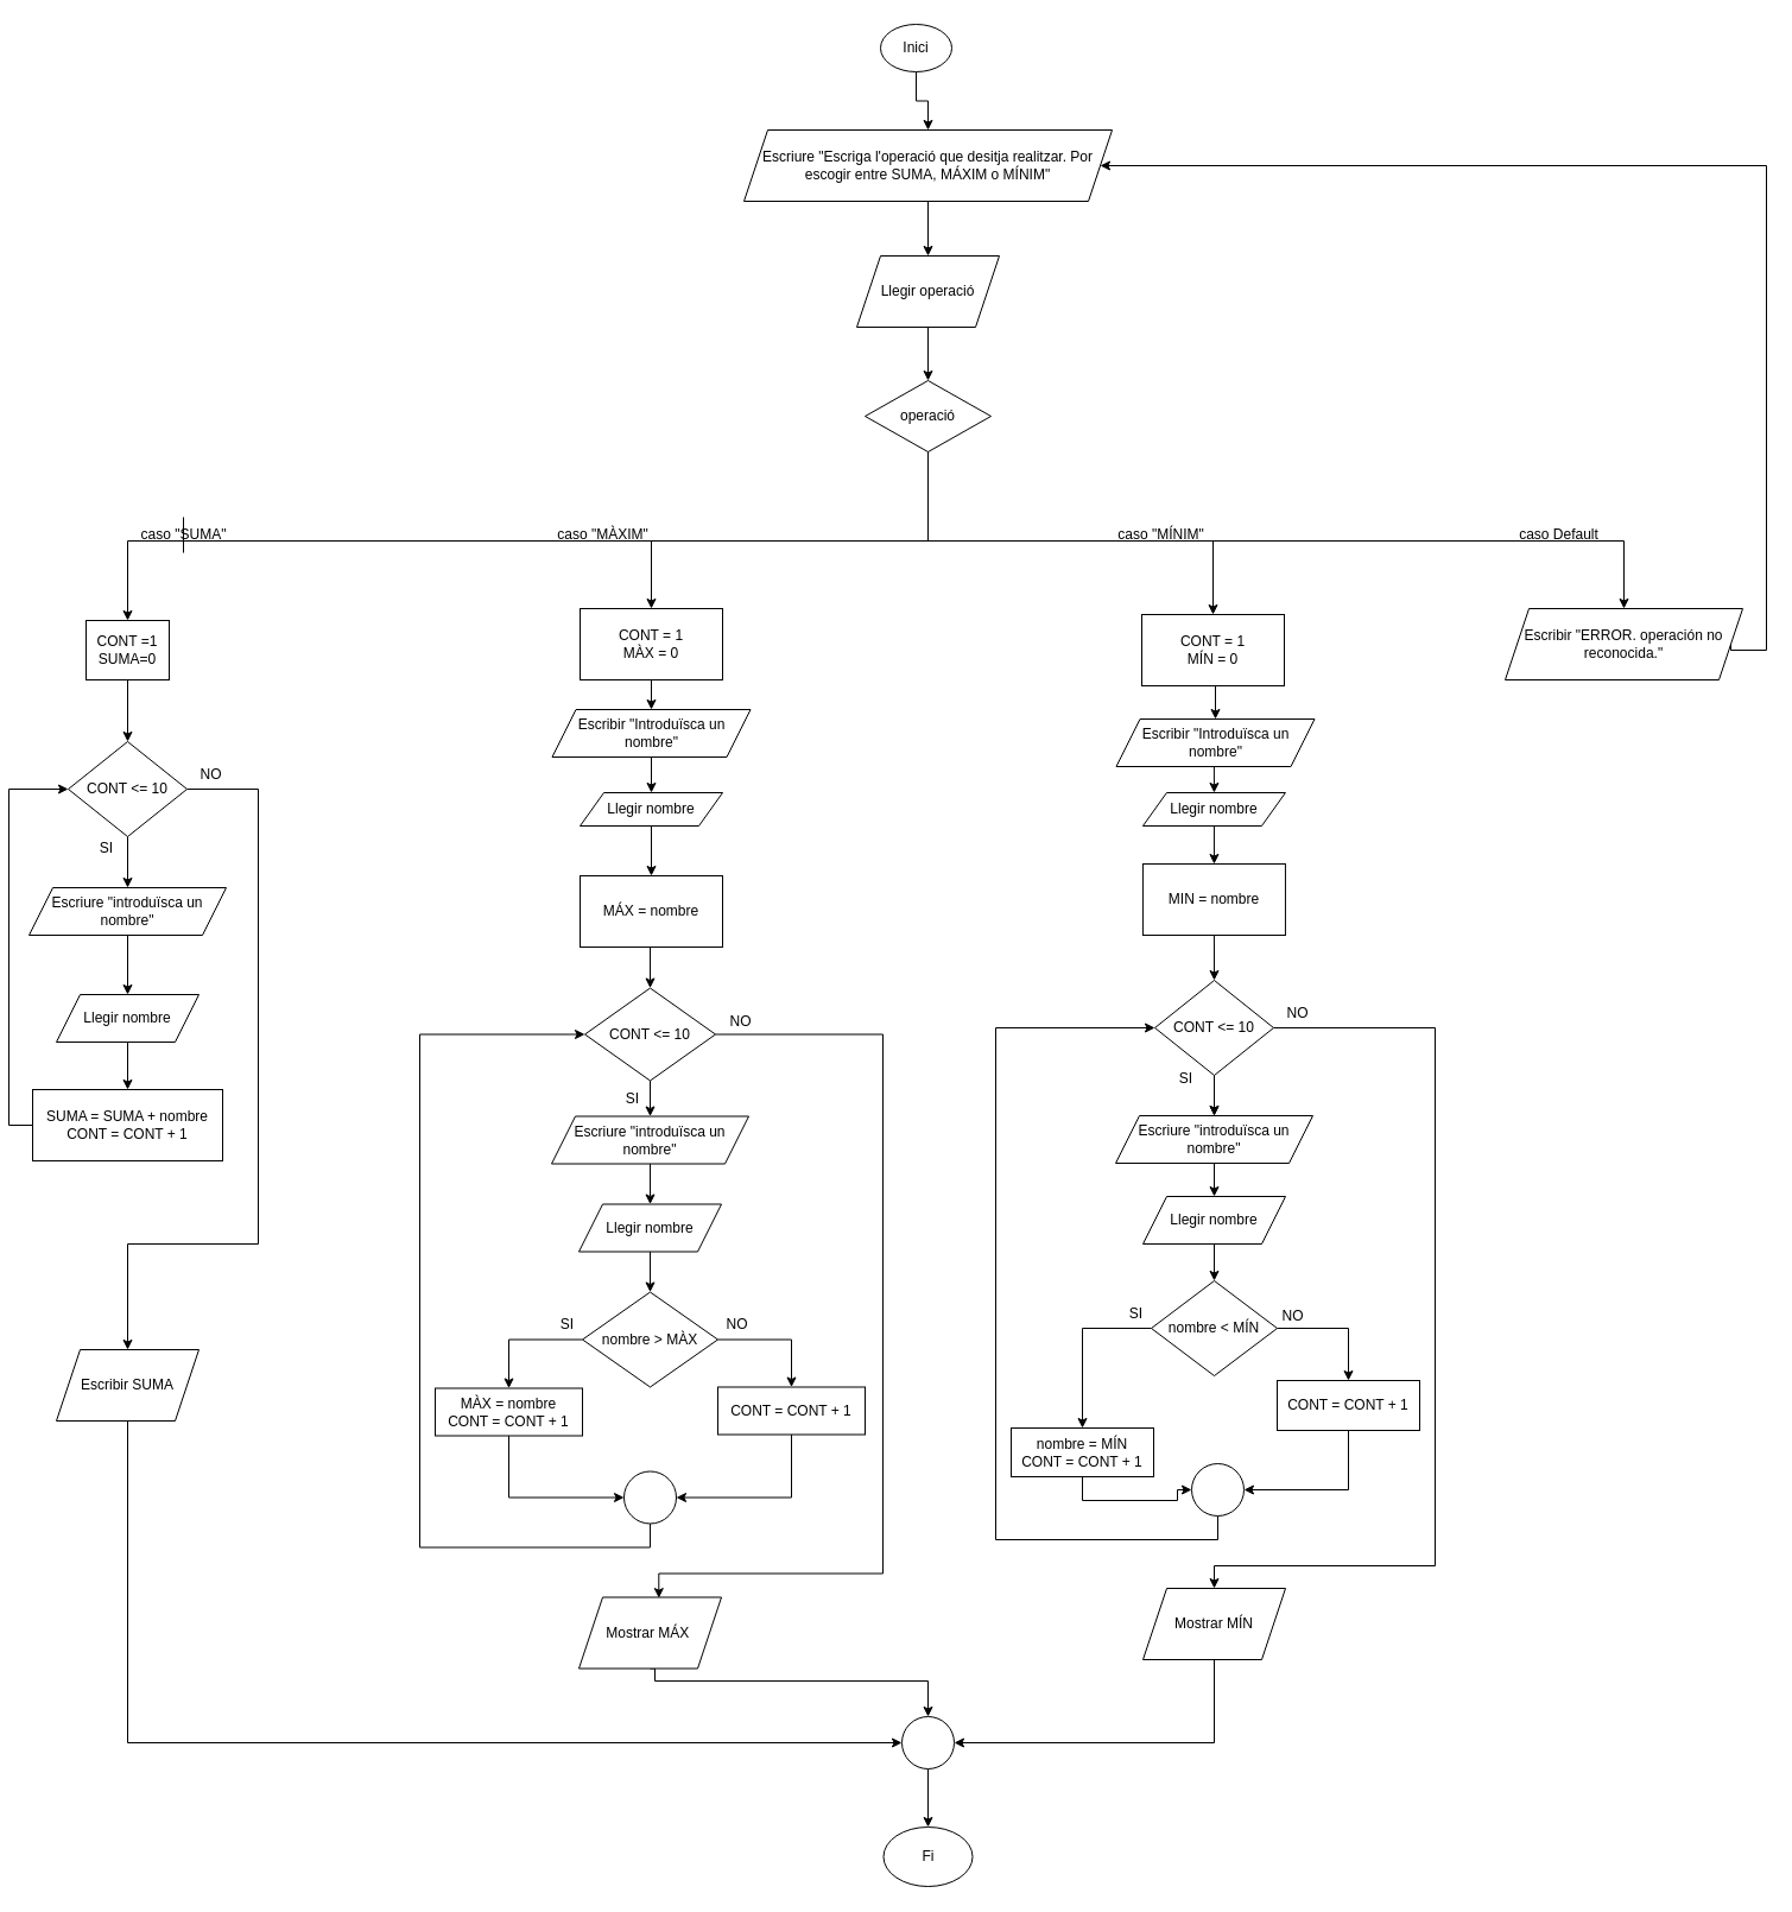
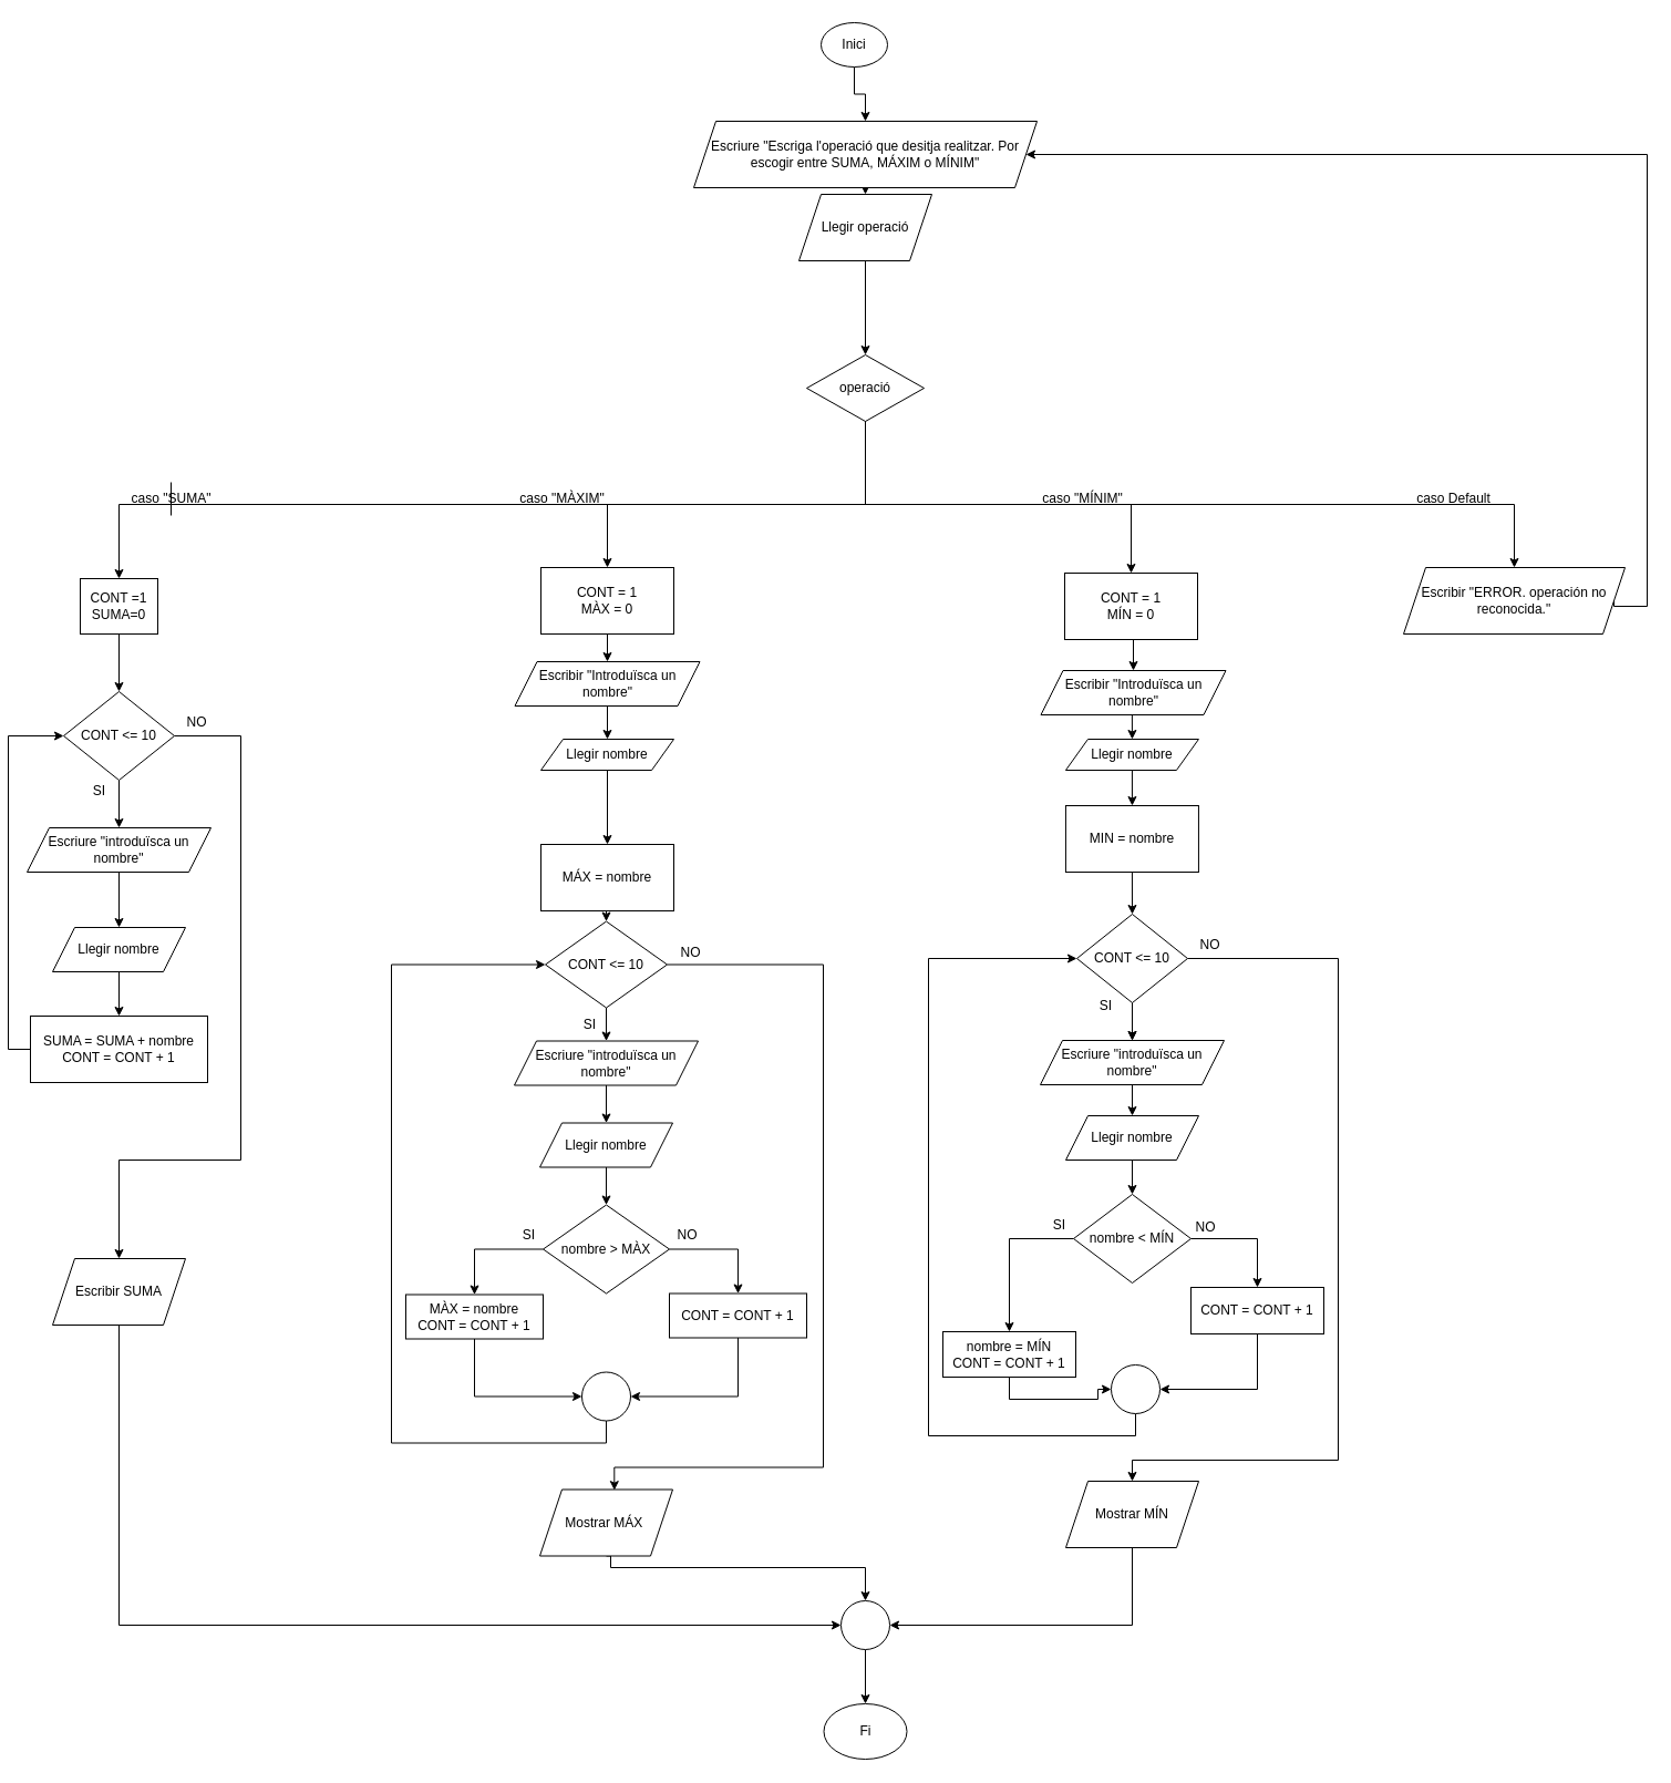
- <mxCell id="5" value="Llegir operació" style="shape=parallelogram;perimeter=parallelogramPerimeter;whiteSpace=wrap;html=1;fixedSize=1;" parent="1" vertex="1"><mxGeometry x="717" y="215" width="120" height="60" as="geometry" /></mxCell>
+ <mxCell id="5" value="Llegir operació" style="shape=parallelogram;perimeter=parallelogramPerimeter;whiteSpace=wrap;html=1;fixedSize=1;" parent="1" vertex="1"><mxGeometry x="717" y="175" width="120" height="60" as="geometry" /></mxCell>
- <mxCell id="98" value="MÁX = nombre" style="rounded=0;whiteSpace=wrap;html=1;" vertex="1" parent="1"><mxGeometry x="484" y="737" width="120" height="60" as="geometry" /></mxCell>
+ <mxCell id="98" value="MÁX = nombre" style="rounded=0;whiteSpace=wrap;html=1;" vertex="1" parent="1"><mxGeometry x="484" y="762" width="120" height="60" as="geometry" /></mxCell>
